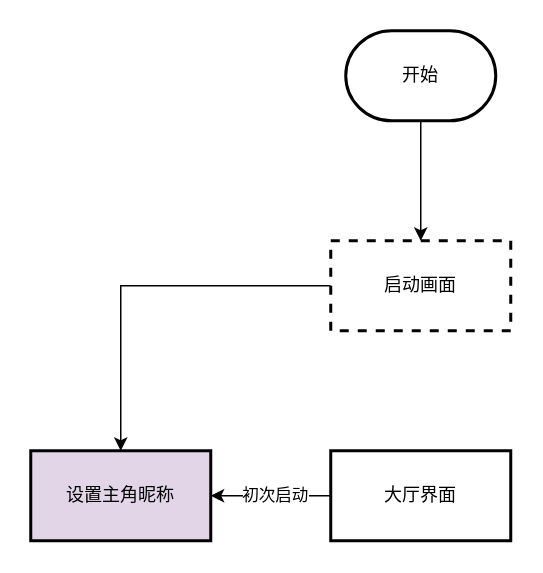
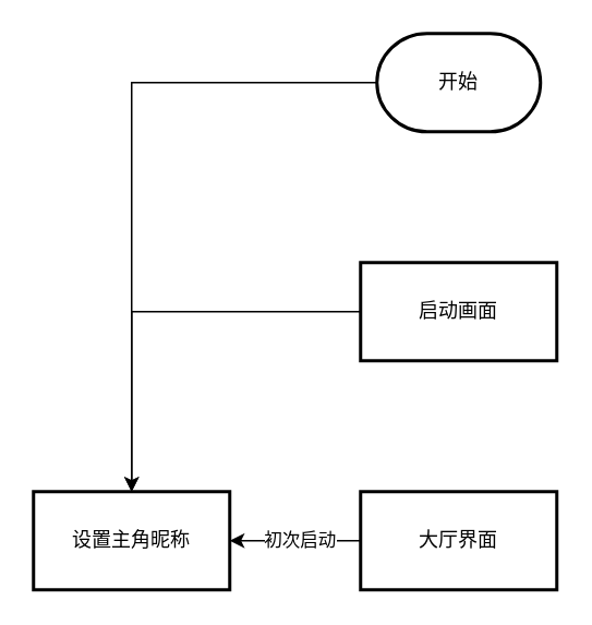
- <mxCell id="2" value="" style="edgeStyle=orthogonalEdgeStyle;rounded=0;orthogonalLoop=1;jettySize=auto;html=1;" parent="1" source="3" target="5" edge="1"><mxGeometry relative="1" as="geometry" /></mxCell>
+ <mxCell id="2" value="" style="edgeStyle=orthogonalEdgeStyle;rounded=0;orthogonalLoop=1;jettySize=auto;html=1;" parent="1" source="3" target="9" edge="1"><mxGeometry relative="1" as="geometry" /></mxCell>
- <mxCell id="5" value="启动画面" style="whiteSpace=wrap;html=1;strokeWidth=2;dashed=1;" parent="1" vertex="1"><mxGeometry x="220" y="160" width="120" height="60" as="geometry" /></mxCell>
+ <mxCell id="5" value="启动画面" style="whiteSpace=wrap;html=1;strokeWidth=2;" parent="1" vertex="1"><mxGeometry x="220" y="160" width="120" height="60" as="geometry" /></mxCell>
- <mxCell id="9" value="设置主角昵称" style="whiteSpace=wrap;html=1;strokeWidth=2;fillColor=#e1d5e7;" vertex="1" parent="1"><mxGeometry x="20" y="300" width="120" height="60" as="geometry" /></mxCell>
+ <mxCell id="9" value="设置主角昵称" style="whiteSpace=wrap;html=1;strokeWidth=2;" vertex="1" parent="1"><mxGeometry x="20" y="300" width="120" height="60" as="geometry" /></mxCell>
